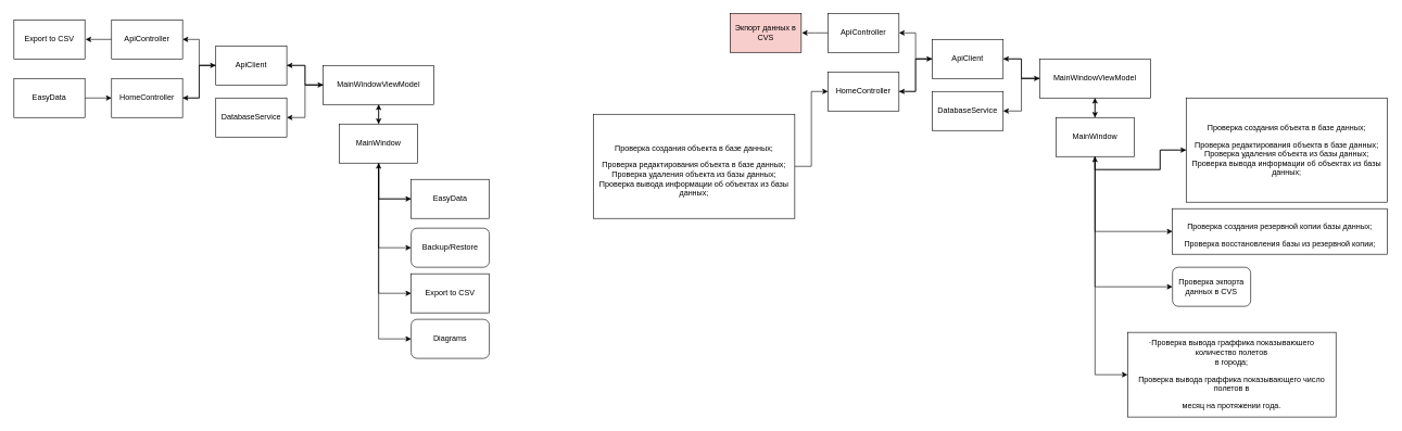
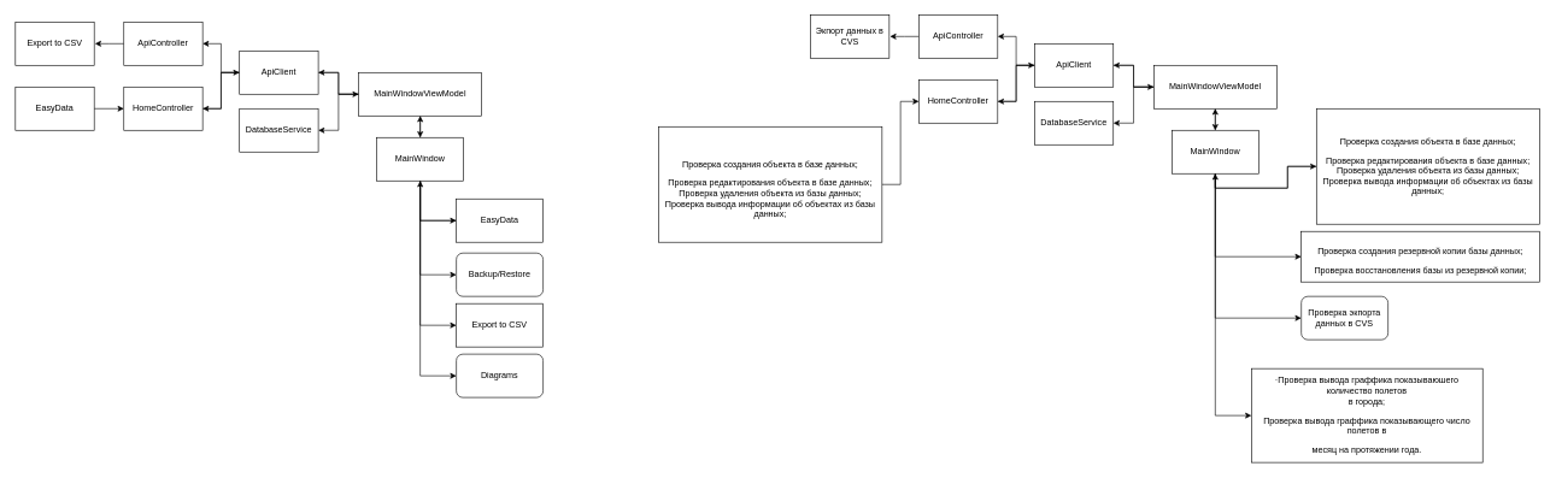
- <mxCell id="54" value="Экпорт данных в CVS" style="rounded=0;whiteSpace=wrap;html=1;fillColor=#f8cecc;" parent="1" vertex="1"><mxGeometry x="1120" y="20" width="109" height="60" as="geometry" /></mxCell>
+ <mxCell id="54" value="Экпорт данных в CVS" style="rounded=0;whiteSpace=wrap;html=1;" parent="1" vertex="1"><mxGeometry x="1120" y="20" width="109" height="60" as="geometry" /></mxCell>
